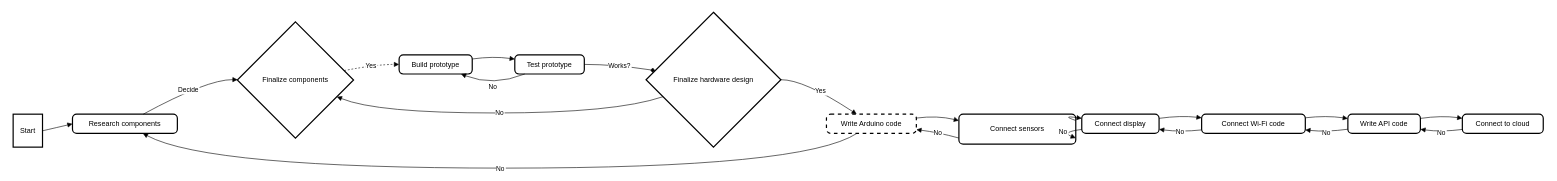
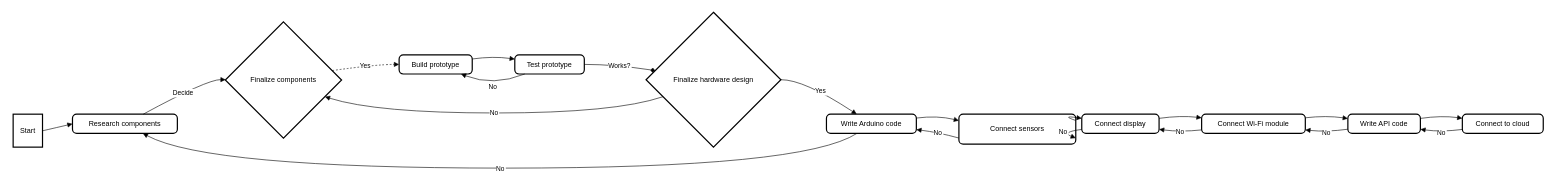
- <mxCell id="4" value="Finalize components" style="rhombus;strokeWidth=2;whiteSpace=wrap;" vertex="1" parent="1"><mxGeometry x="394" y="36" width="194" height="194" as="geometry" /></mxCell>
+ <mxCell id="4" value="Finalize components" style="rhombus;strokeWidth=2;whiteSpace=wrap;" vertex="1" parent="1"><mxGeometry x="374" y="36" width="194" height="194" as="geometry" /></mxCell>
- <mxCell id="8" value="Write Arduino code" style="rounded=1;absoluteArcSize=1;arcSize=14;whiteSpace=wrap;strokeWidth=2;dashed=1;" vertex="1" parent="1"><mxGeometry x="1377" y="190" width="150" height="32" as="geometry" /></mxCell>
+ <mxCell id="8" value="Write Arduino code" style="rounded=1;absoluteArcSize=1;arcSize=14;whiteSpace=wrap;strokeWidth=2;" vertex="1" parent="1"><mxGeometry x="1377" y="190" width="150" height="32" as="geometry" /></mxCell>
- <mxCell id="11" value="Connect Wi-Fi code" style="rounded=1;absoluteArcSize=1;arcSize=14;whiteSpace=wrap;strokeWidth=2;" vertex="1" parent="1"><mxGeometry x="2003" y="190" width="173" height="32" as="geometry" /></mxCell>
+ <mxCell id="11" value="Connect Wi-Fi module" style="rounded=1;absoluteArcSize=1;arcSize=14;whiteSpace=wrap;strokeWidth=2;" vertex="1" parent="1"><mxGeometry x="2003" y="190" width="173" height="32" as="geometry" /></mxCell>
